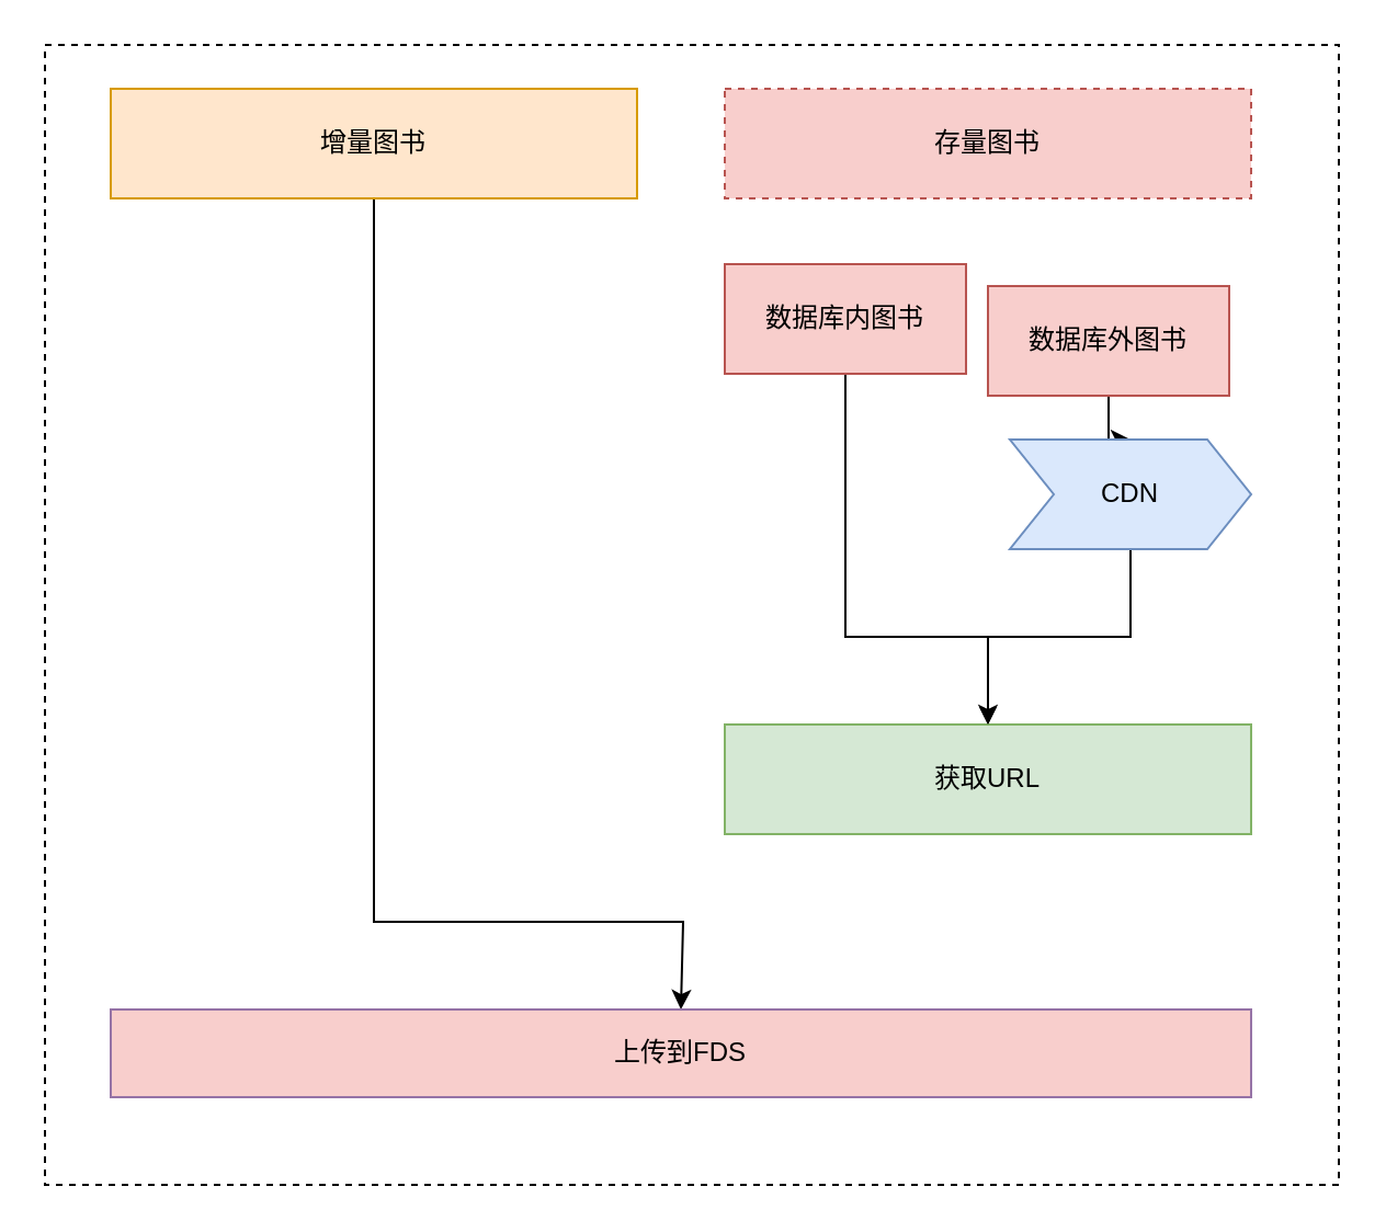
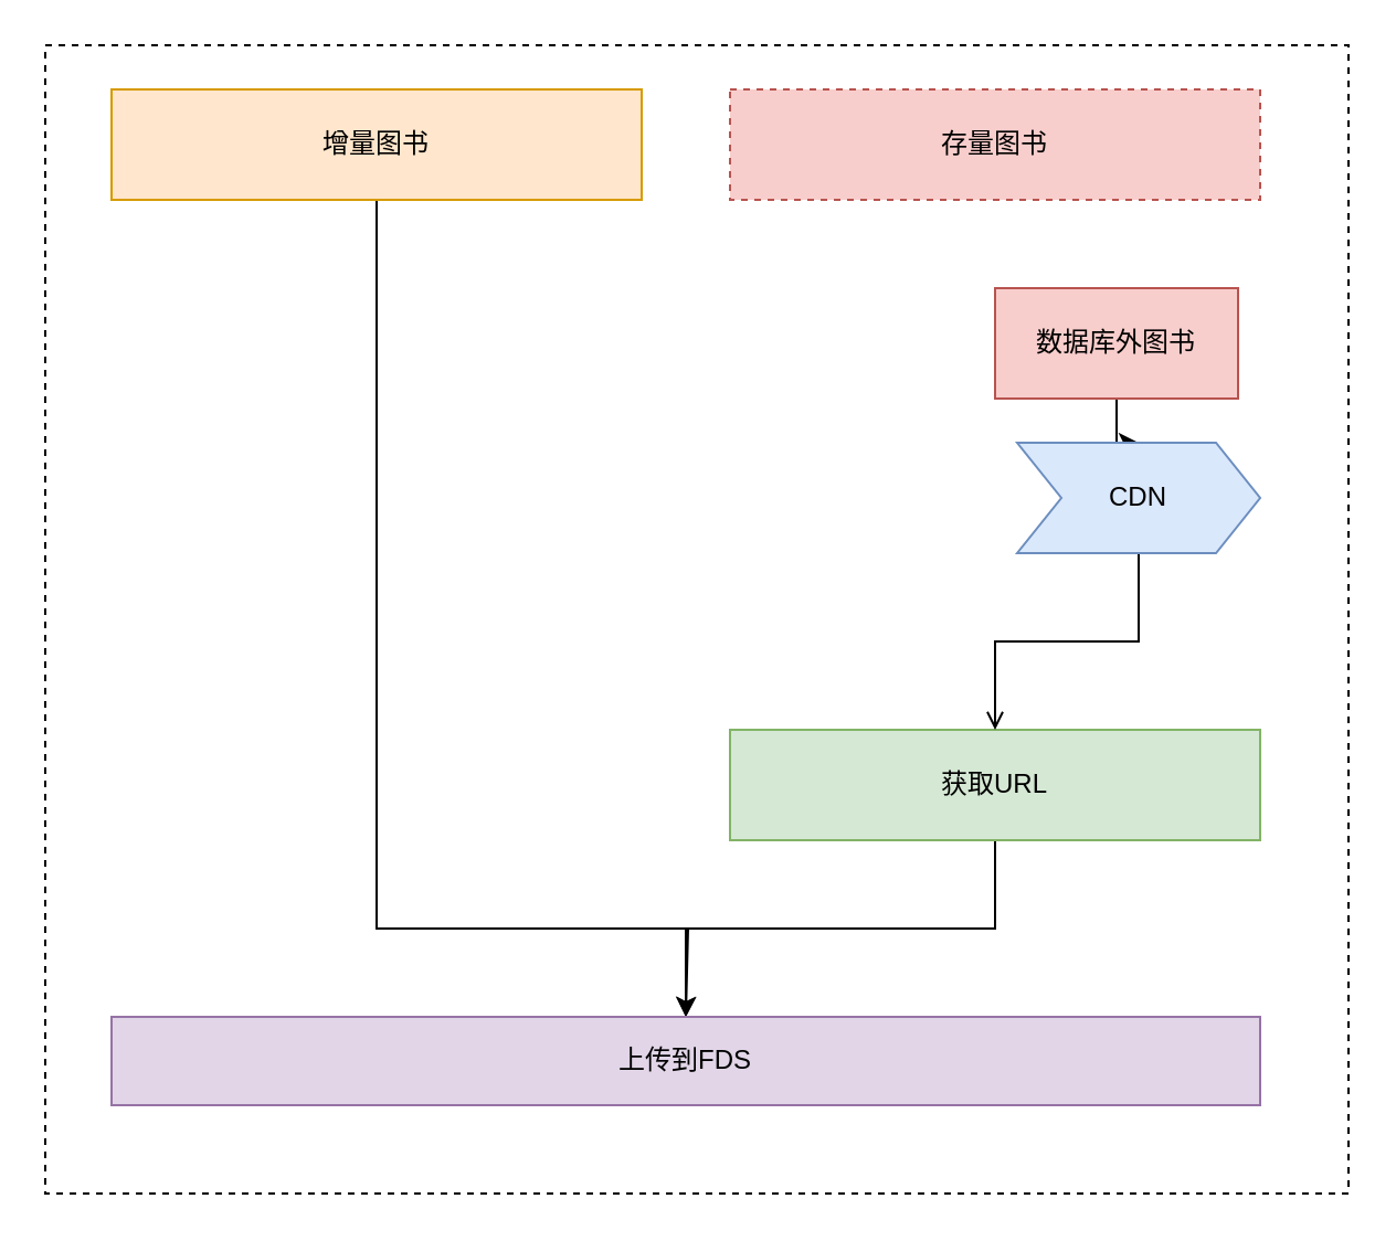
- <mxCell id="7" value="数据库内图书" style="rounded=0;whiteSpace=wrap;html=1;fillColor=#f8cecc;strokeColor=#b85450;" vertex="1" parent="1"><mxGeometry x="330" y="120" width="110" height="50" as="geometry" /></mxCell>
- <mxCell id="6" style="edgeStyle=orthogonalEdgeStyle;rounded=0;orthogonalLoop=1;jettySize=auto;html=1;exitX=0.5;exitY=1;exitDx=0;exitDy=0;entryX=0.5;entryY=0;entryDx=0;entryDy=0;" edge="1" parent="1" source="7" target="11"><mxGeometry relative="1" as="geometry"><Array as="points"><mxPoint x="385" y="290" /><mxPoint x="450" y="290" /></Array></mxGeometry></mxCell>
+ <mxCell id="10" style="edgeStyle=orthogonalEdgeStyle;rounded=0;orthogonalLoop=1;jettySize=auto;html=1;exitX=0.5;exitY=1;exitDx=0;exitDy=0;" edge="1" parent="1" source="11" target="14"><mxGeometry relative="1" as="geometry" /></mxCell>
- <mxCell id="14" value="上传到FDS" style="rounded=0;whiteSpace=wrap;html=1;fillColor=#f8cecc;strokeColor=#9673a6;" vertex="1" parent="1"><mxGeometry x="50" y="460" width="520" height="40" as="geometry" /></mxCell>
+ <mxCell id="14" value="上传到FDS" style="rounded=0;whiteSpace=wrap;html=1;fillColor=#e1d5e7;strokeColor=#9673a6;" vertex="1" parent="1"><mxGeometry x="50" y="460" width="520" height="40" as="geometry" /></mxCell>
